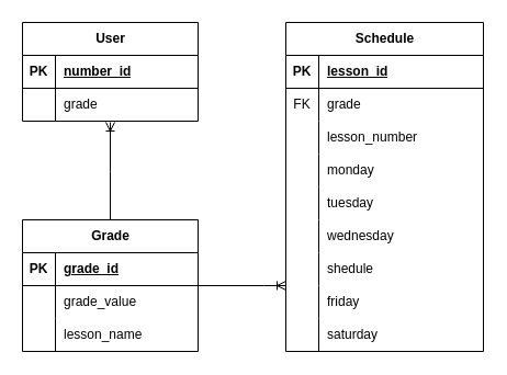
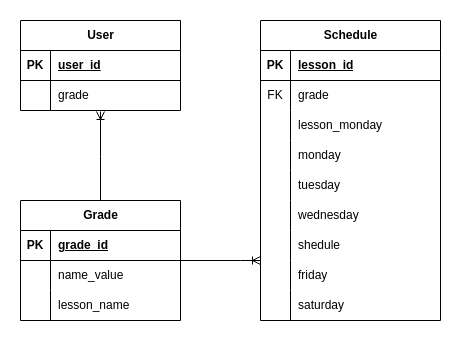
- <mxCell id="5" value="number_id" style="shape=partialRectangle;connectable=0;fillColor=none;top=0;left=0;bottom=0;right=0;align=left;spacingLeft=6;fontStyle=5;overflow=hidden;whiteSpace=wrap;html=1;" vertex="1" parent="3"><mxGeometry x="30" width="130" height="30" as="geometry"><mxRectangle width="130" height="30" as="alternateBounds" /></mxGeometry></mxCell>
+ <mxCell id="5" value="user_id" style="shape=partialRectangle;connectable=0;fillColor=none;top=0;left=0;bottom=0;right=0;align=left;spacingLeft=6;fontStyle=5;overflow=hidden;whiteSpace=wrap;html=1;" vertex="1" parent="3"><mxGeometry x="30" width="130" height="30" as="geometry"><mxRectangle width="130" height="30" as="alternateBounds" /></mxGeometry></mxCell>
- <mxCell id="18" value="lesson_number" style="shape=partialRectangle;connectable=0;fillColor=none;top=0;left=0;bottom=0;right=0;align=left;spacingLeft=6;overflow=hidden;whiteSpace=wrap;html=1;" vertex="1" parent="16"><mxGeometry x="30" width="150" height="30" as="geometry"><mxRectangle width="150" height="30" as="alternateBounds" /></mxGeometry></mxCell>
+ <mxCell id="18" value="lesson_monday" style="shape=partialRectangle;connectable=0;fillColor=none;top=0;left=0;bottom=0;right=0;align=left;spacingLeft=6;overflow=hidden;whiteSpace=wrap;html=1;" vertex="1" parent="16"><mxGeometry x="30" width="150" height="30" as="geometry"><mxRectangle width="150" height="30" as="alternateBounds" /></mxGeometry></mxCell>
- <mxCell id="43" value="grade_value" style="shape=partialRectangle;connectable=0;fillColor=none;top=0;left=0;bottom=0;right=0;align=left;spacingLeft=6;overflow=hidden;whiteSpace=wrap;html=1;" vertex="1" parent="41"><mxGeometry x="30" width="130" height="30" as="geometry"><mxRectangle width="130" height="30" as="alternateBounds" /></mxGeometry></mxCell>
+ <mxCell id="43" value="name_value" style="shape=partialRectangle;connectable=0;fillColor=none;top=0;left=0;bottom=0;right=0;align=left;spacingLeft=6;overflow=hidden;whiteSpace=wrap;html=1;" vertex="1" parent="41"><mxGeometry x="30" width="130" height="30" as="geometry"><mxRectangle width="130" height="30" as="alternateBounds" /></mxGeometry></mxCell>
